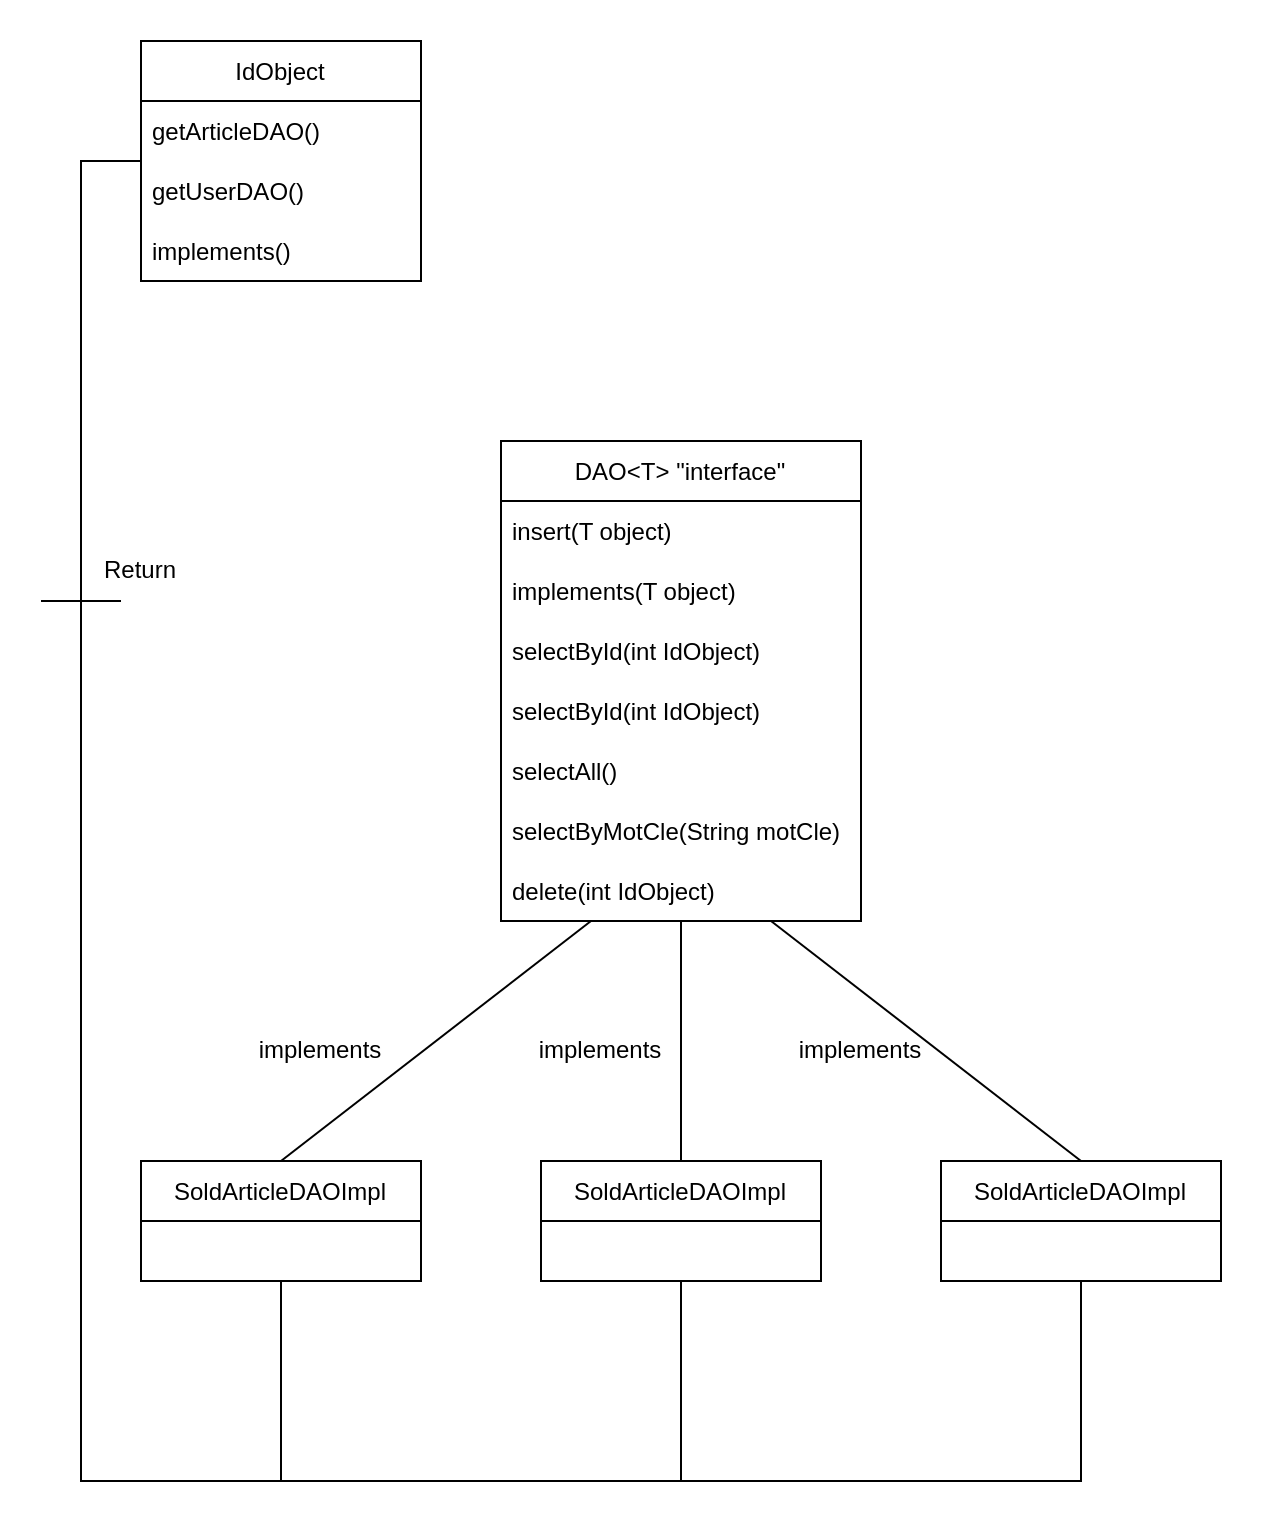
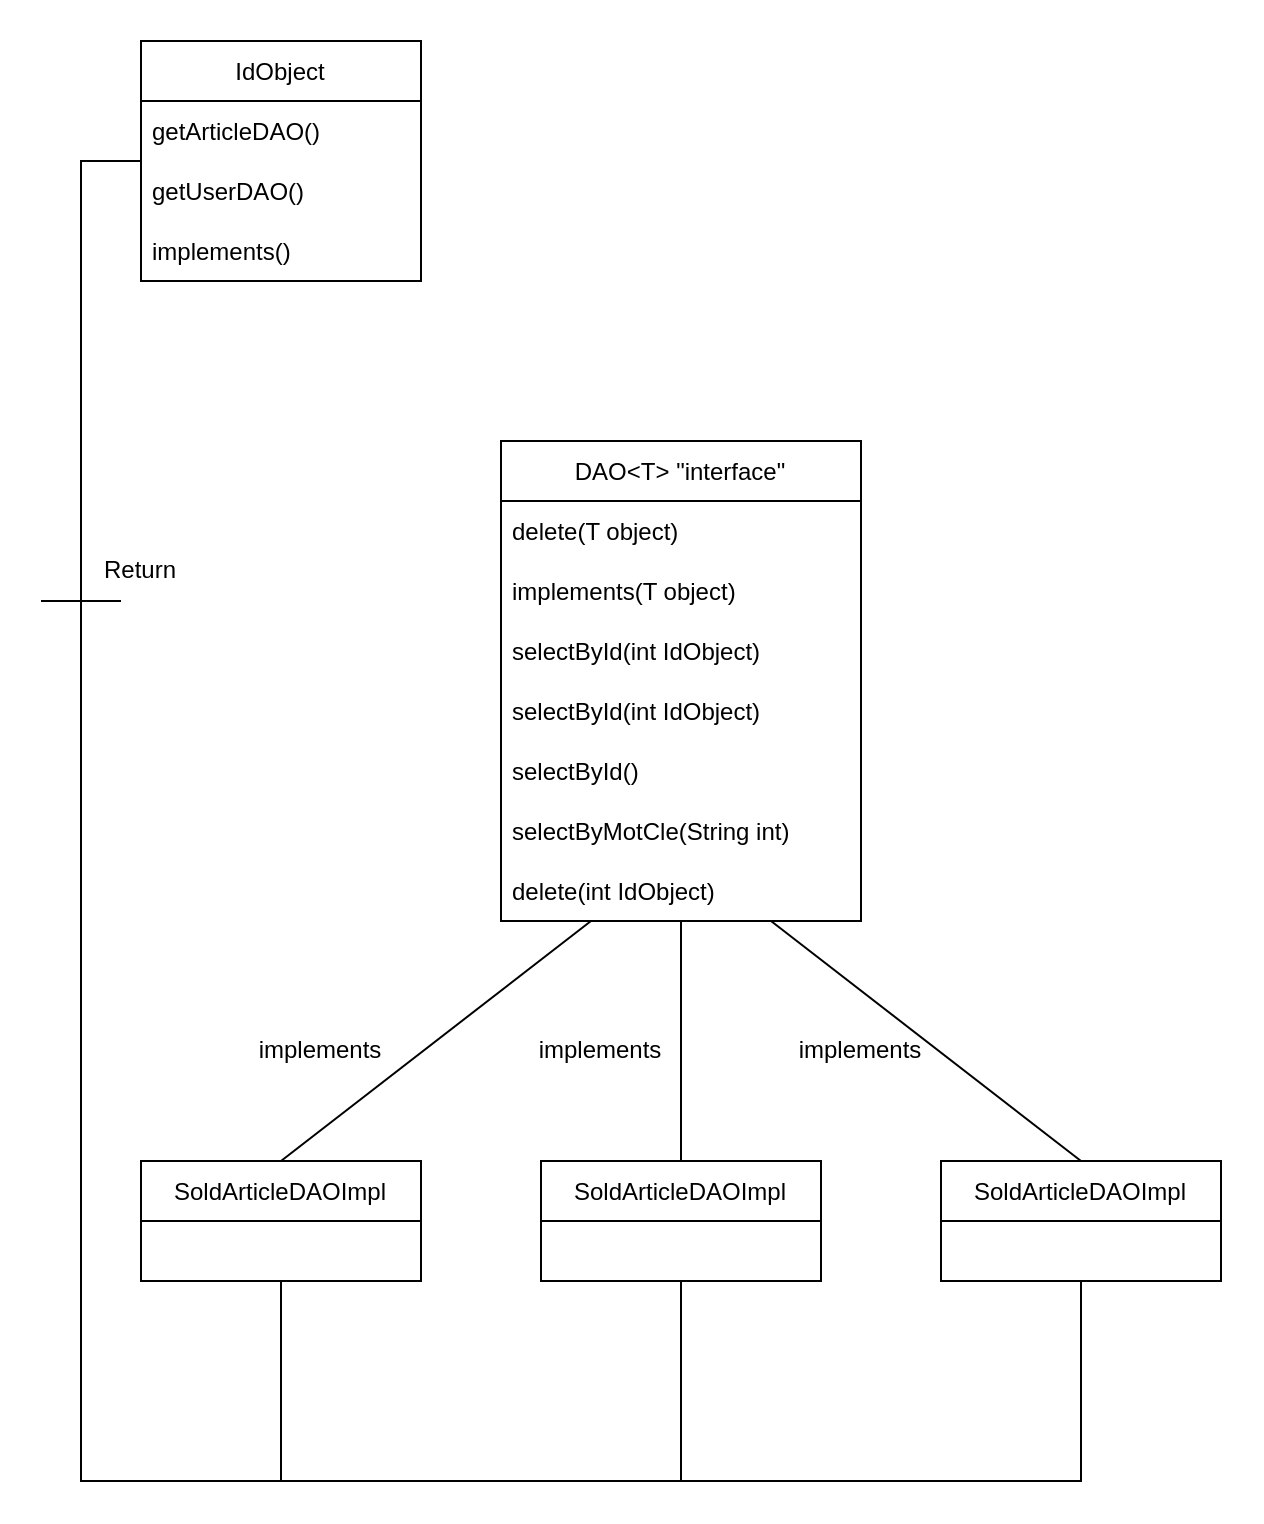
- <mxCell id="18" value="insert(T object)" style="text;strokeColor=none;fillColor=none;align=left;verticalAlign=middle;spacingLeft=4;spacingRight=4;overflow=hidden;points=[[0,0.5],[1,0.5]];portConstraint=eastwest;rotatable=0;" vertex="1" parent="1"><mxGeometry x="250" y="250" width="180" height="30" as="geometry" /></mxCell>
+ <mxCell id="18" value="delete(T object)" style="text;strokeColor=none;fillColor=none;align=left;verticalAlign=middle;spacingLeft=4;spacingRight=4;overflow=hidden;points=[[0,0.5],[1,0.5]];portConstraint=eastwest;rotatable=0;" vertex="1" parent="1"><mxGeometry x="250" y="250" width="180" height="30" as="geometry" /></mxCell>
- <mxCell id="22" value="selectAll()" style="text;strokeColor=none;fillColor=none;align=left;verticalAlign=middle;spacingLeft=4;spacingRight=4;overflow=hidden;points=[[0,0.5],[1,0.5]];portConstraint=eastwest;rotatable=0;" vertex="1" parent="1"><mxGeometry x="250" y="370" width="180" height="30" as="geometry" /></mxCell>
+ <mxCell id="22" value="selectById()" style="text;strokeColor=none;fillColor=none;align=left;verticalAlign=middle;spacingLeft=4;spacingRight=4;overflow=hidden;points=[[0,0.5],[1,0.5]];portConstraint=eastwest;rotatable=0;" vertex="1" parent="1"><mxGeometry x="250" y="370" width="180" height="30" as="geometry" /></mxCell>
- <mxCell id="23" value="selectByMotCle(String motCle)" style="text;strokeColor=none;fillColor=none;align=left;verticalAlign=middle;spacingLeft=4;spacingRight=4;overflow=hidden;points=[[0,0.5],[1,0.5]];portConstraint=eastwest;rotatable=0;" vertex="1" parent="1"><mxGeometry x="250" y="400" width="180" height="30" as="geometry" /></mxCell>
+ <mxCell id="23" value="selectByMotCle(String int)" style="text;strokeColor=none;fillColor=none;align=left;verticalAlign=middle;spacingLeft=4;spacingRight=4;overflow=hidden;points=[[0,0.5],[1,0.5]];portConstraint=eastwest;rotatable=0;" vertex="1" parent="1"><mxGeometry x="250" y="400" width="180" height="30" as="geometry" /></mxCell>
